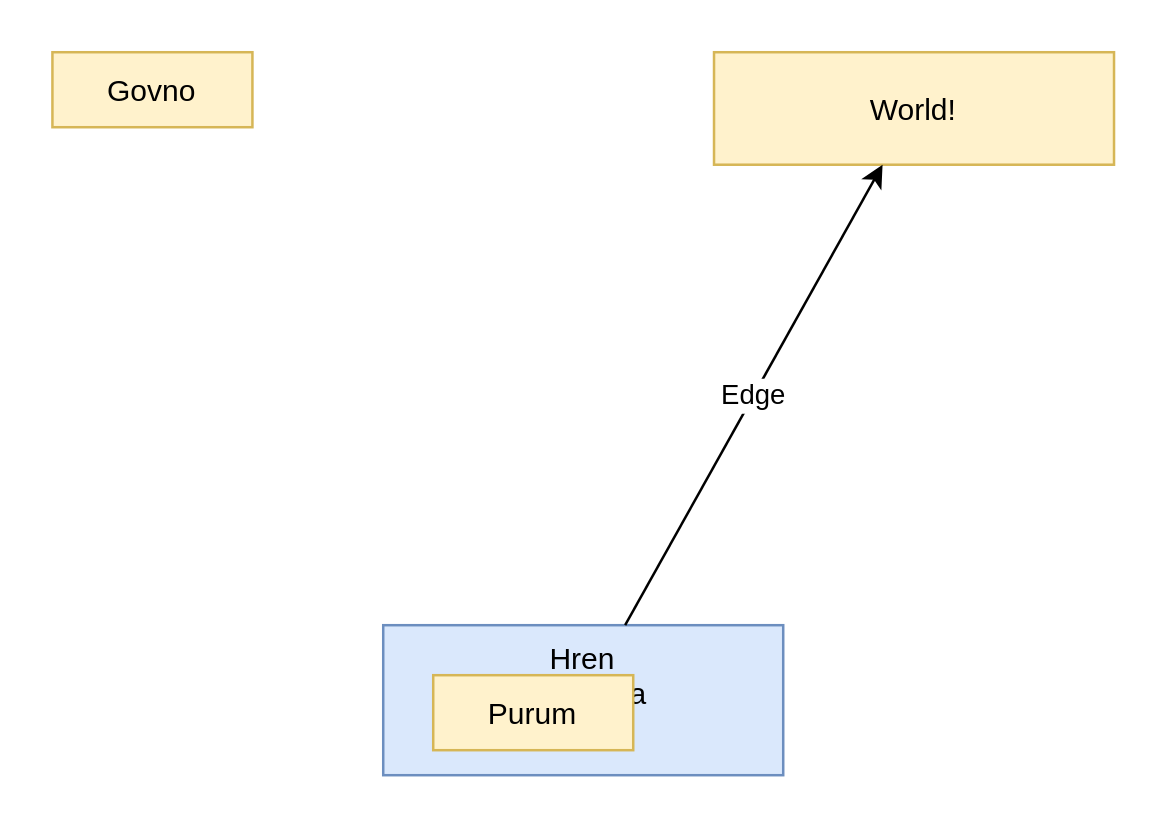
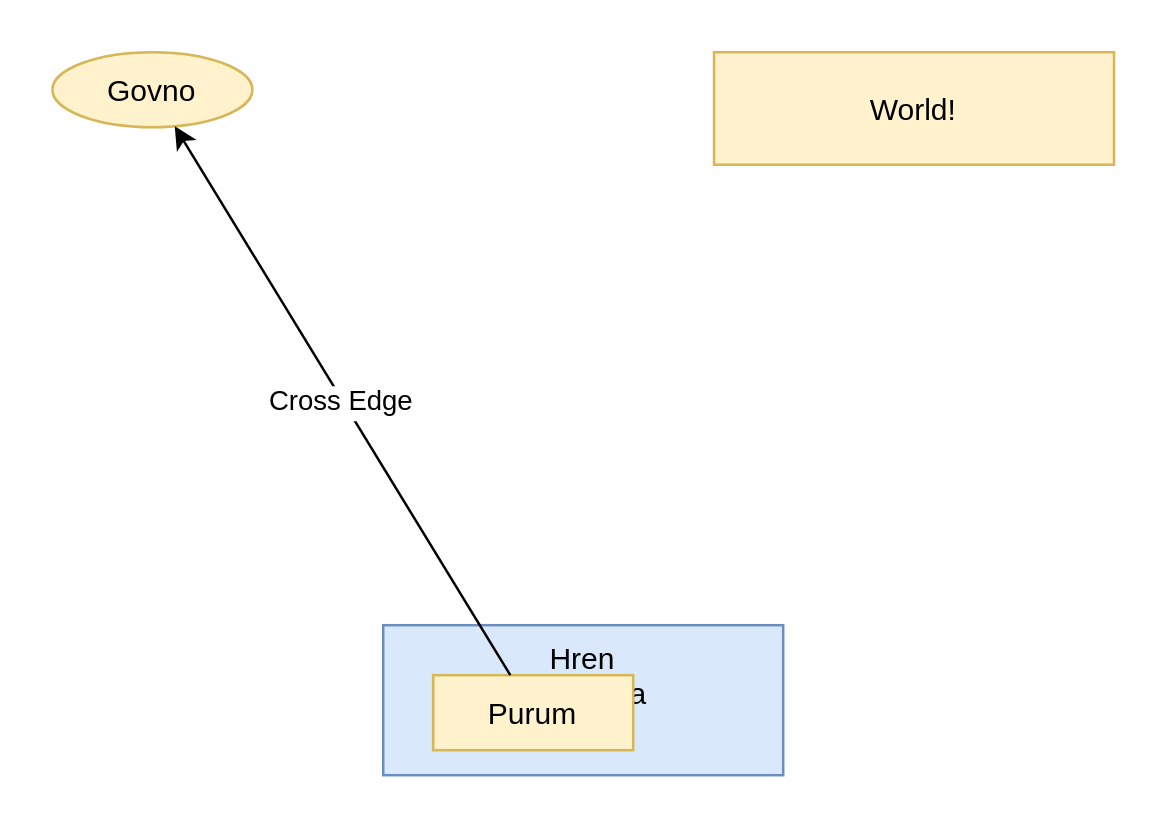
- <mxCell id="5" value="Govno" style="fillColor=#fff2cc;strokeColor=#d6b656;" parent="1" vertex="1"><mxGeometry x="20.47" y="20.394" width="80" height="30" as="geometry" /></mxCell>
+ <mxCell id="5" value="Govno" style="ellipse;fillColor=#fff2cc;strokeColor=#d6b656;" parent="1" vertex="1"><mxGeometry x="20.47" y="20.394" width="80" height="30" as="geometry" /></mxCell>
+ <mxCell id="7" value="Cross Edge" style="noEdgeStyle=1" parent="1" source="3" target="5" edge="1"><mxGeometry relative="1" as="geometry" /></mxCell>
- <mxCell id="6" value="Edge" style="noEdgeStyle=1" parent="1" source="2" target="4" edge="1"><mxGeometry relative="1" as="geometry" /></mxCell>
